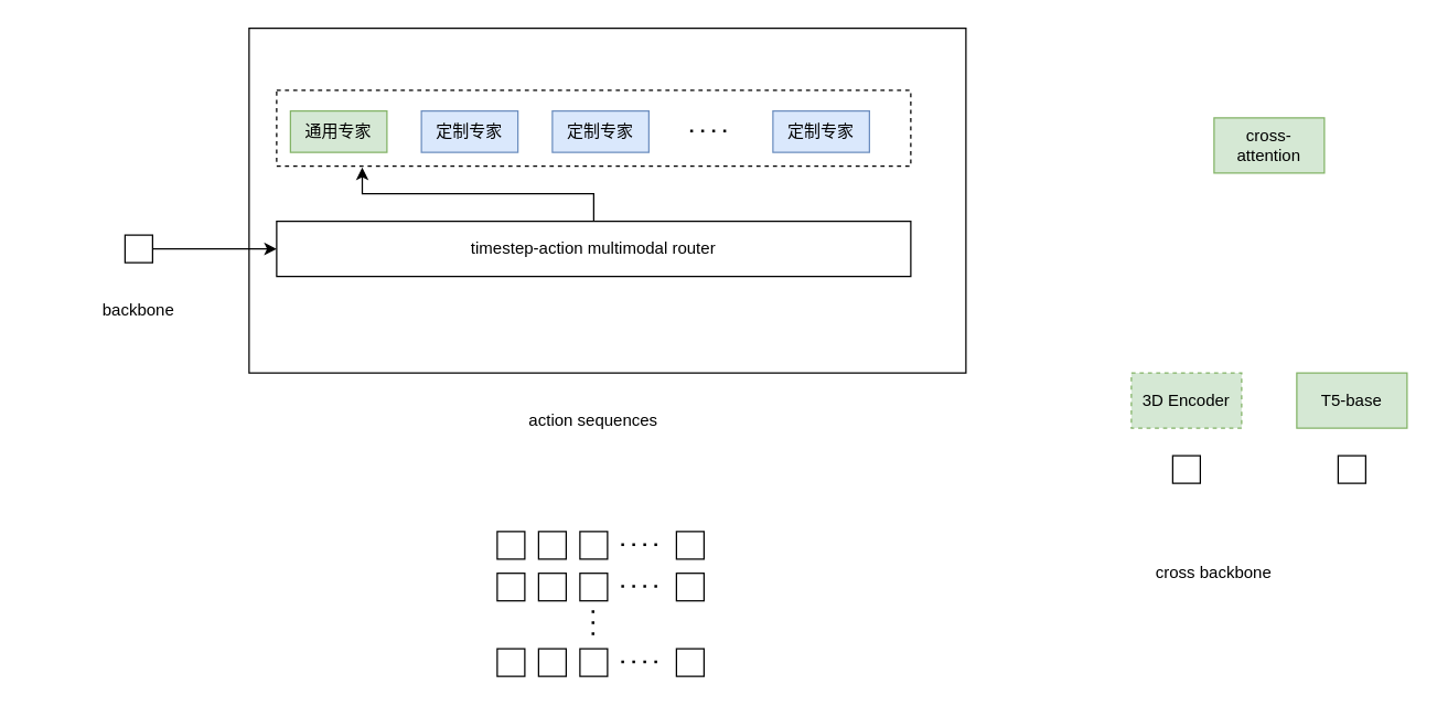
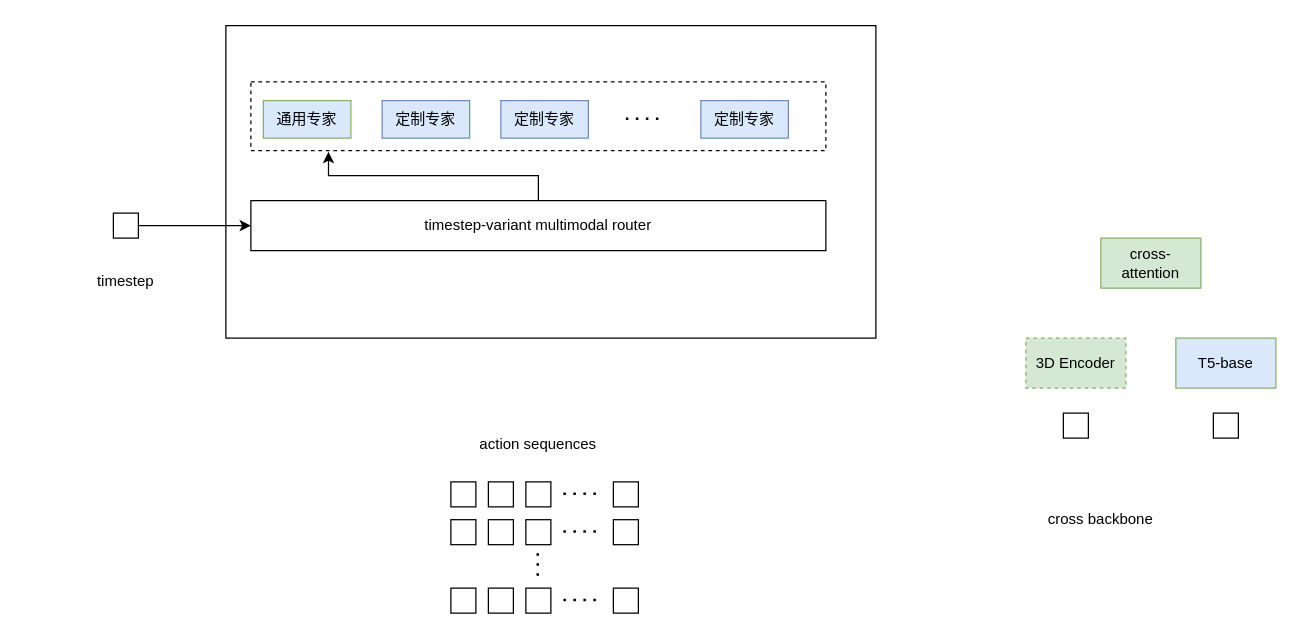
- <mxCell id="7" value="通用专家" style="rounded=0;whiteSpace=wrap;html=1;fillColor=#d5e8d4;strokeColor=#82b366;" vertex="1" parent="1"><mxGeometry x="210" y="80" width="70" height="30" as="geometry" /></mxCell>
+ <mxCell id="7" value="通用专家" style="rounded=0;whiteSpace=wrap;html=1;fillColor=#dae8fc;strokeColor=#82b366;" vertex="1" parent="1"><mxGeometry x="210" y="80" width="70" height="30" as="geometry" /></mxCell>
- <mxCell id="30" value="cross-attention" style="rounded=0;whiteSpace=wrap;html=1;fillColor=#d5e8d4;strokeColor=#82b366;" vertex="1" parent="1"><mxGeometry x="880" y="85" width="80" height="40" as="geometry" /></mxCell>
+ <mxCell id="30" value="cross-attention" style="rounded=0;whiteSpace=wrap;html=1;fillColor=#d5e8d4;strokeColor=#82b366;" vertex="1" parent="1"><mxGeometry x="880" y="190" width="80" height="40" as="geometry" /></mxCell>
- <mxCell id="31" value="timestep-action multimodal router" style="rounded=0;whiteSpace=wrap;html=1;" vertex="1" parent="1"><mxGeometry x="200" y="160" width="460" height="40" as="geometry" /></mxCell>
+ <mxCell id="31" value="timestep-variant multimodal router" style="rounded=0;whiteSpace=wrap;html=1;" vertex="1" parent="1"><mxGeometry x="200" y="160" width="460" height="40" as="geometry" /></mxCell>
- <mxCell id="34" value="backbone" style="text;html=1;align=center;verticalAlign=middle;whiteSpace=wrap;rounded=0;" vertex="1" parent="1"><mxGeometry x="20" y="210" width="160" height="30" as="geometry" /></mxCell>
+ <mxCell id="34" value="timestep" style="text;html=1;align=center;verticalAlign=middle;whiteSpace=wrap;rounded=0;" vertex="1" parent="1"><mxGeometry x="20" y="210" width="160" height="30" as="geometry" /></mxCell>
- <mxCell id="4" value="T5-base" style="rounded=0;whiteSpace=wrap;html=1;fillColor=#d5e8d4;strokeColor=#82b366;" vertex="1" parent="1"><mxGeometry x="940" y="270" width="80" height="40" as="geometry" /></mxCell>
+ <mxCell id="4" value="T5-base" style="rounded=0;whiteSpace=wrap;html=1;fillColor=#dae8fc;strokeColor=#82b366;" vertex="1" parent="1"><mxGeometry x="940" y="270" width="80" height="40" as="geometry" /></mxCell>
- <mxCell id="16" value="action sequences" style="text;html=1;align=center;verticalAlign=middle;whiteSpace=wrap;rounded=0;" vertex="1" parent="1"><mxGeometry x="350" y="290" width="160" height="30" as="geometry" /></mxCell>
+ <mxCell id="16" value="action sequences" style="text;html=1;align=center;verticalAlign=middle;whiteSpace=wrap;rounded=0;" vertex="1" parent="1"><mxGeometry x="350" y="340" width="160" height="30" as="geometry" /></mxCell>
